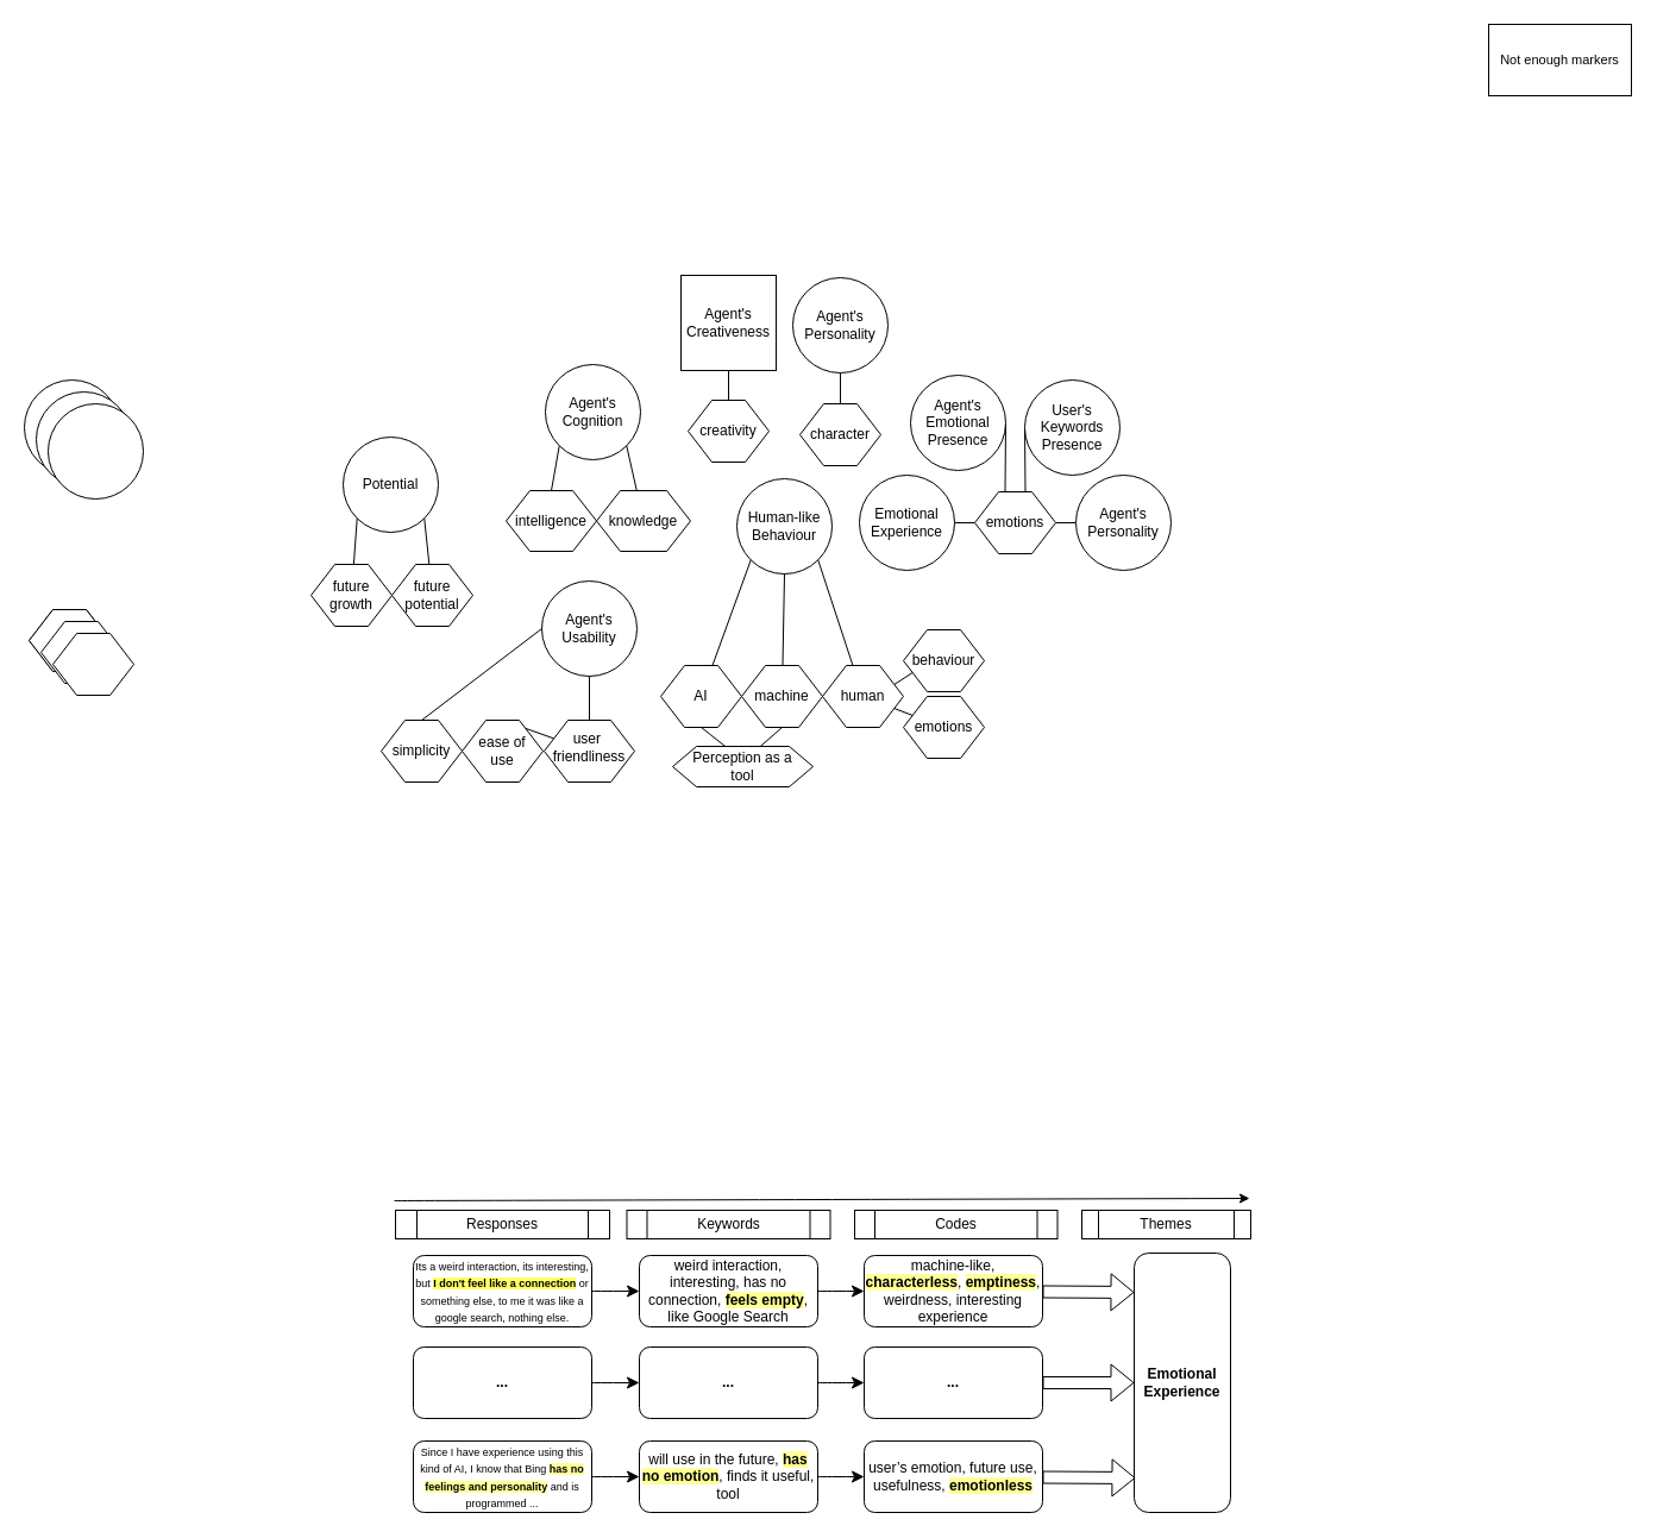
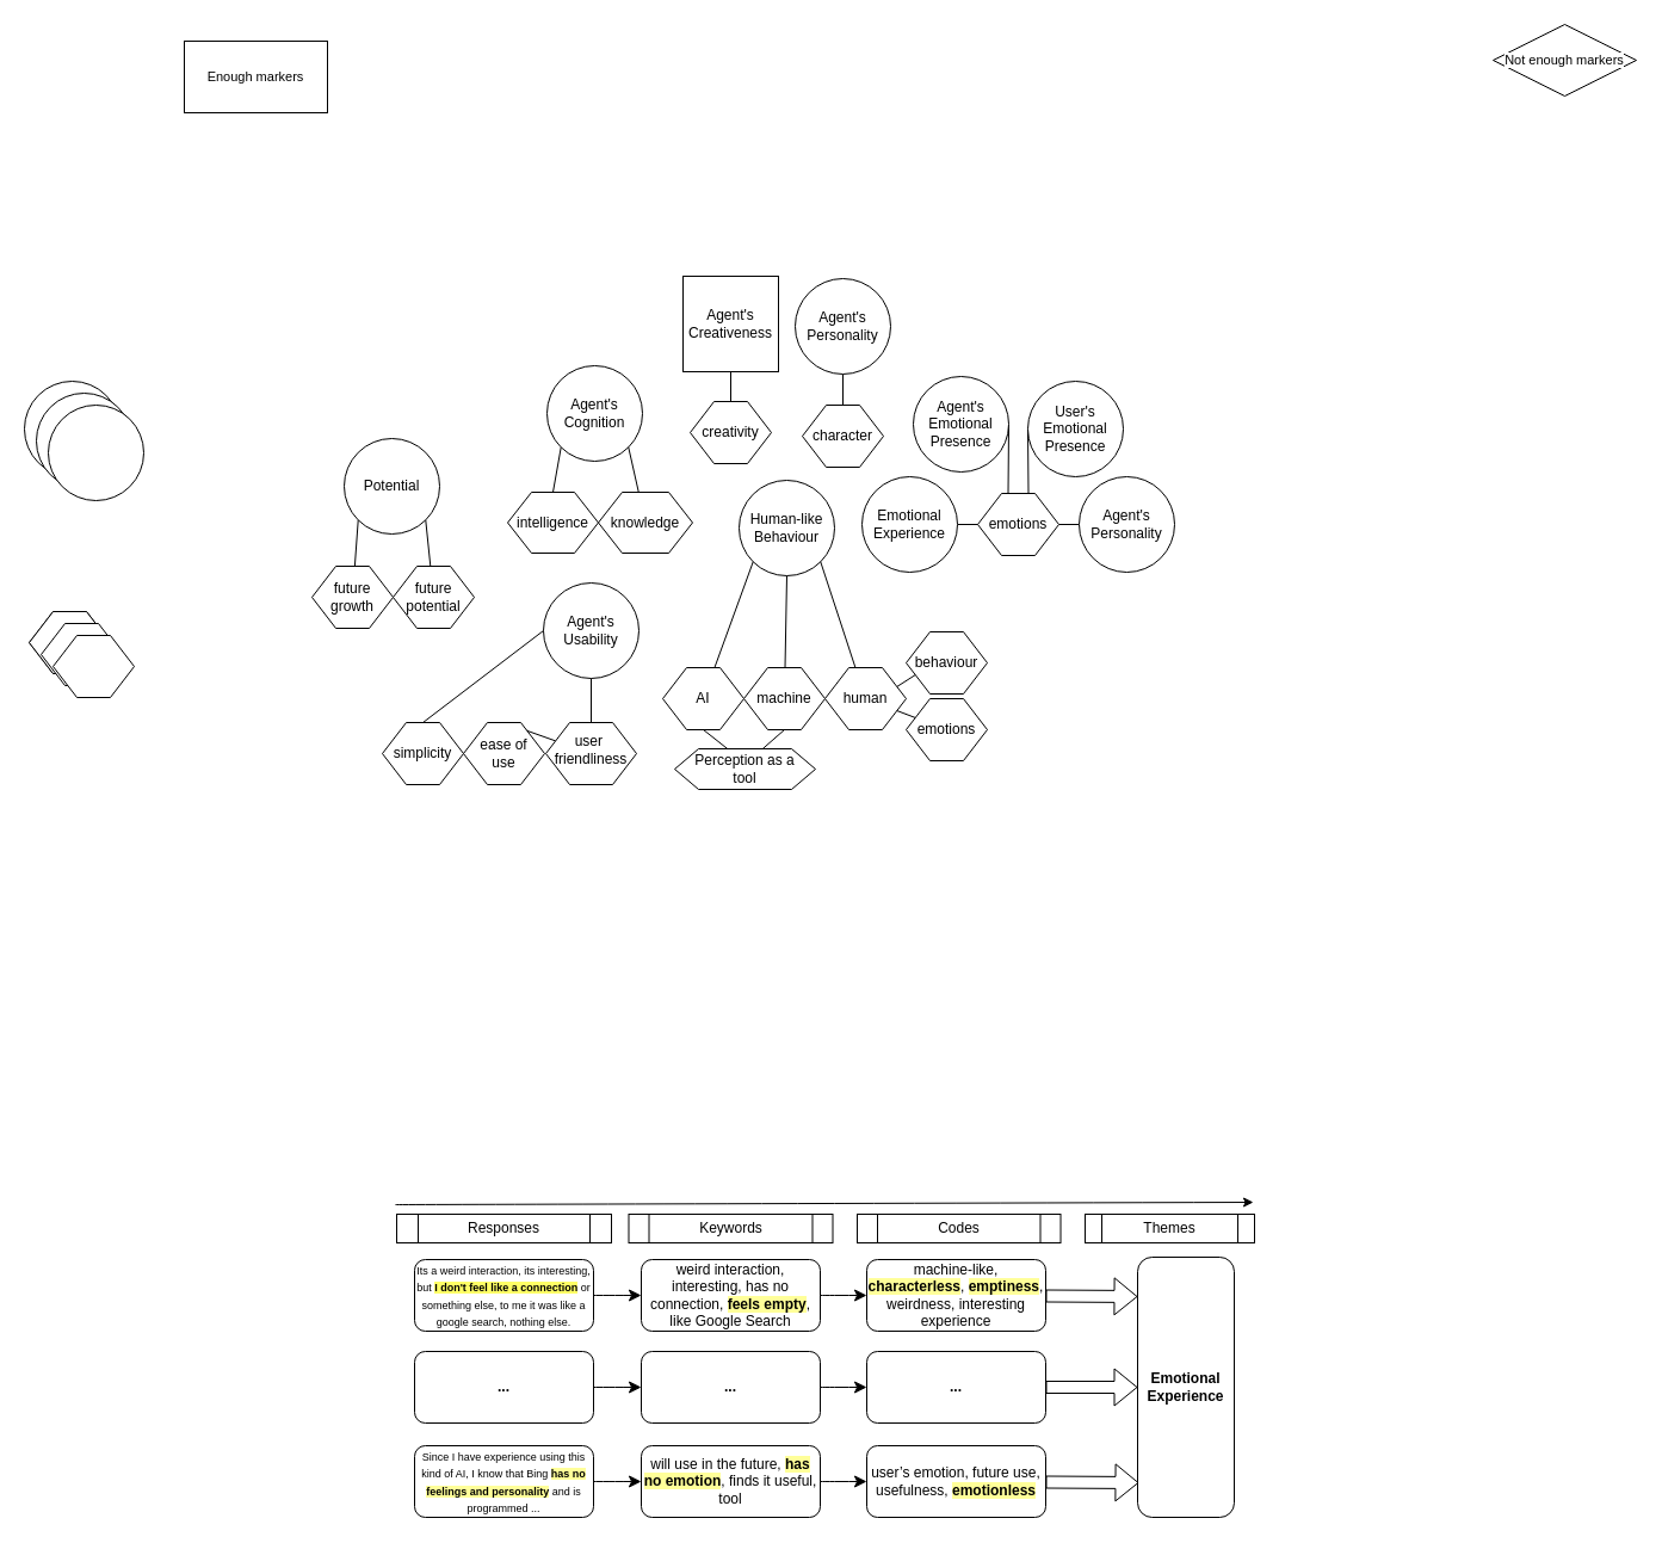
- <mxCell id="44" value="Not enough markers" style="rounded=0;whiteSpace=wrap;html=1;fontFamily=Helvetica;fontSize=11;fontColor=default;labelBackgroundColor=default;" vertex="1" parent="1"><mxGeometry x="1251" y="20" width="120" height="60" as="geometry" /></mxCell>
+ <mxCell id="44" value="Not enough markers" style="rhombus;whiteSpace=wrap;html=1;fontFamily=Helvetica;fontSize=11;fontColor=default;labelBackgroundColor=default;" vertex="1" parent="1"><mxGeometry x="1251" y="20" width="120" height="60" as="geometry" /></mxCell>
+ <mxCell id="43" value="Enough markers" style="rounded=0;whiteSpace=wrap;html=1;fontFamily=Helvetica;fontSize=11;fontColor=default;labelBackgroundColor=default;" vertex="1" parent="1"><mxGeometry x="154" y="34" width="120" height="60" as="geometry" /></mxCell>
- <mxCell id="74" value="User's Keywords Presence" style="ellipse;whiteSpace=wrap;html=1;aspect=fixed;" vertex="1" parent="1"><mxGeometry x="861" y="319" width="80" height="80" as="geometry" /></mxCell>
+ <mxCell id="74" value="User's Emotional Presence" style="ellipse;whiteSpace=wrap;html=1;aspect=fixed;" vertex="1" parent="1"><mxGeometry x="861" y="319" width="80" height="80" as="geometry" /></mxCell>
